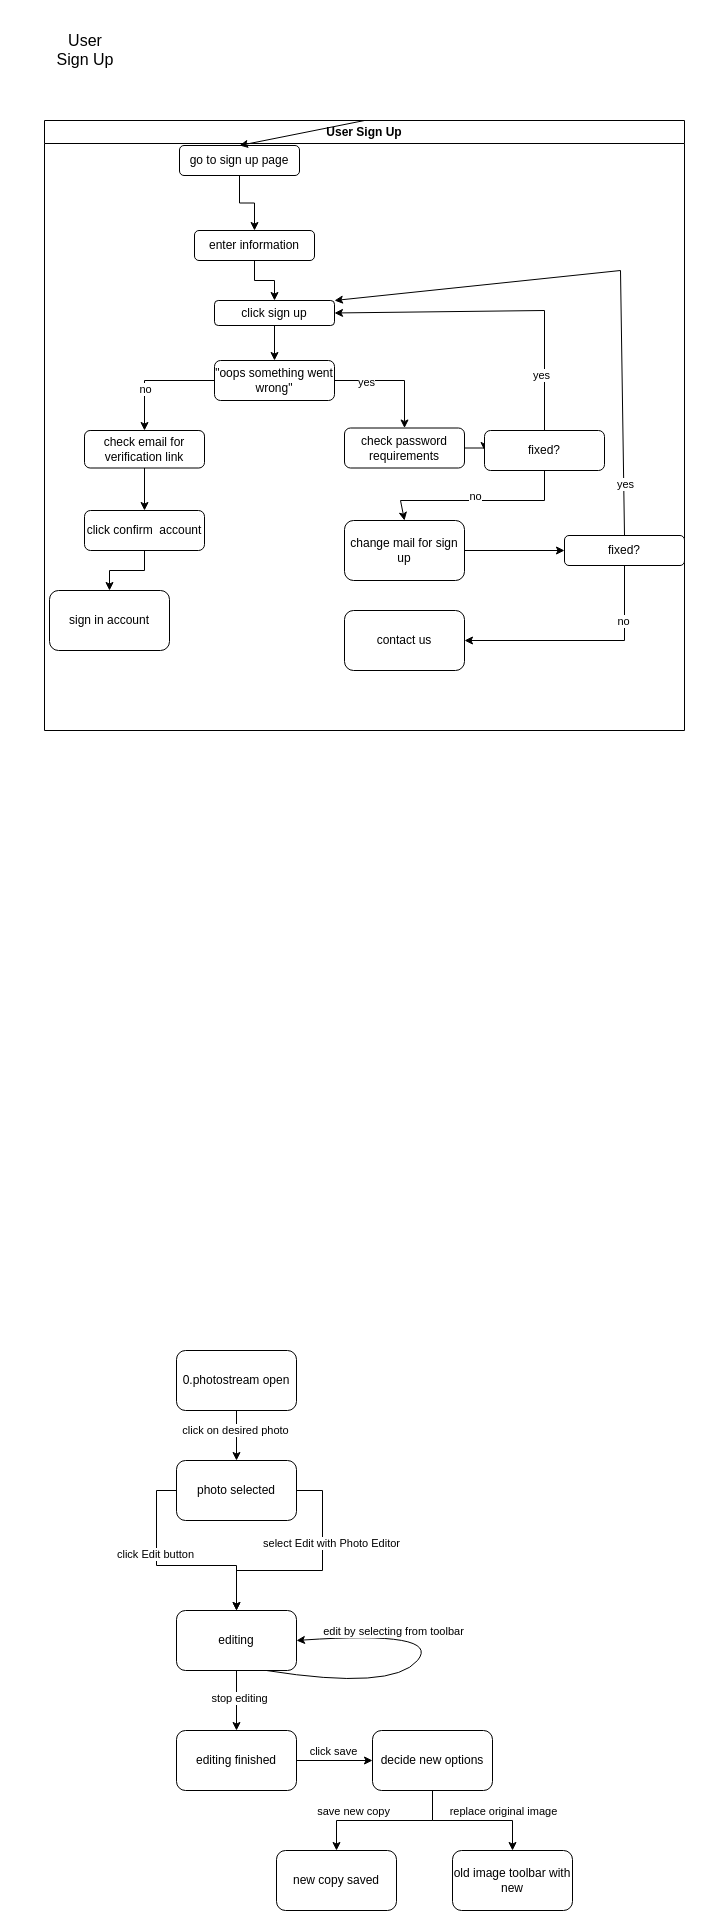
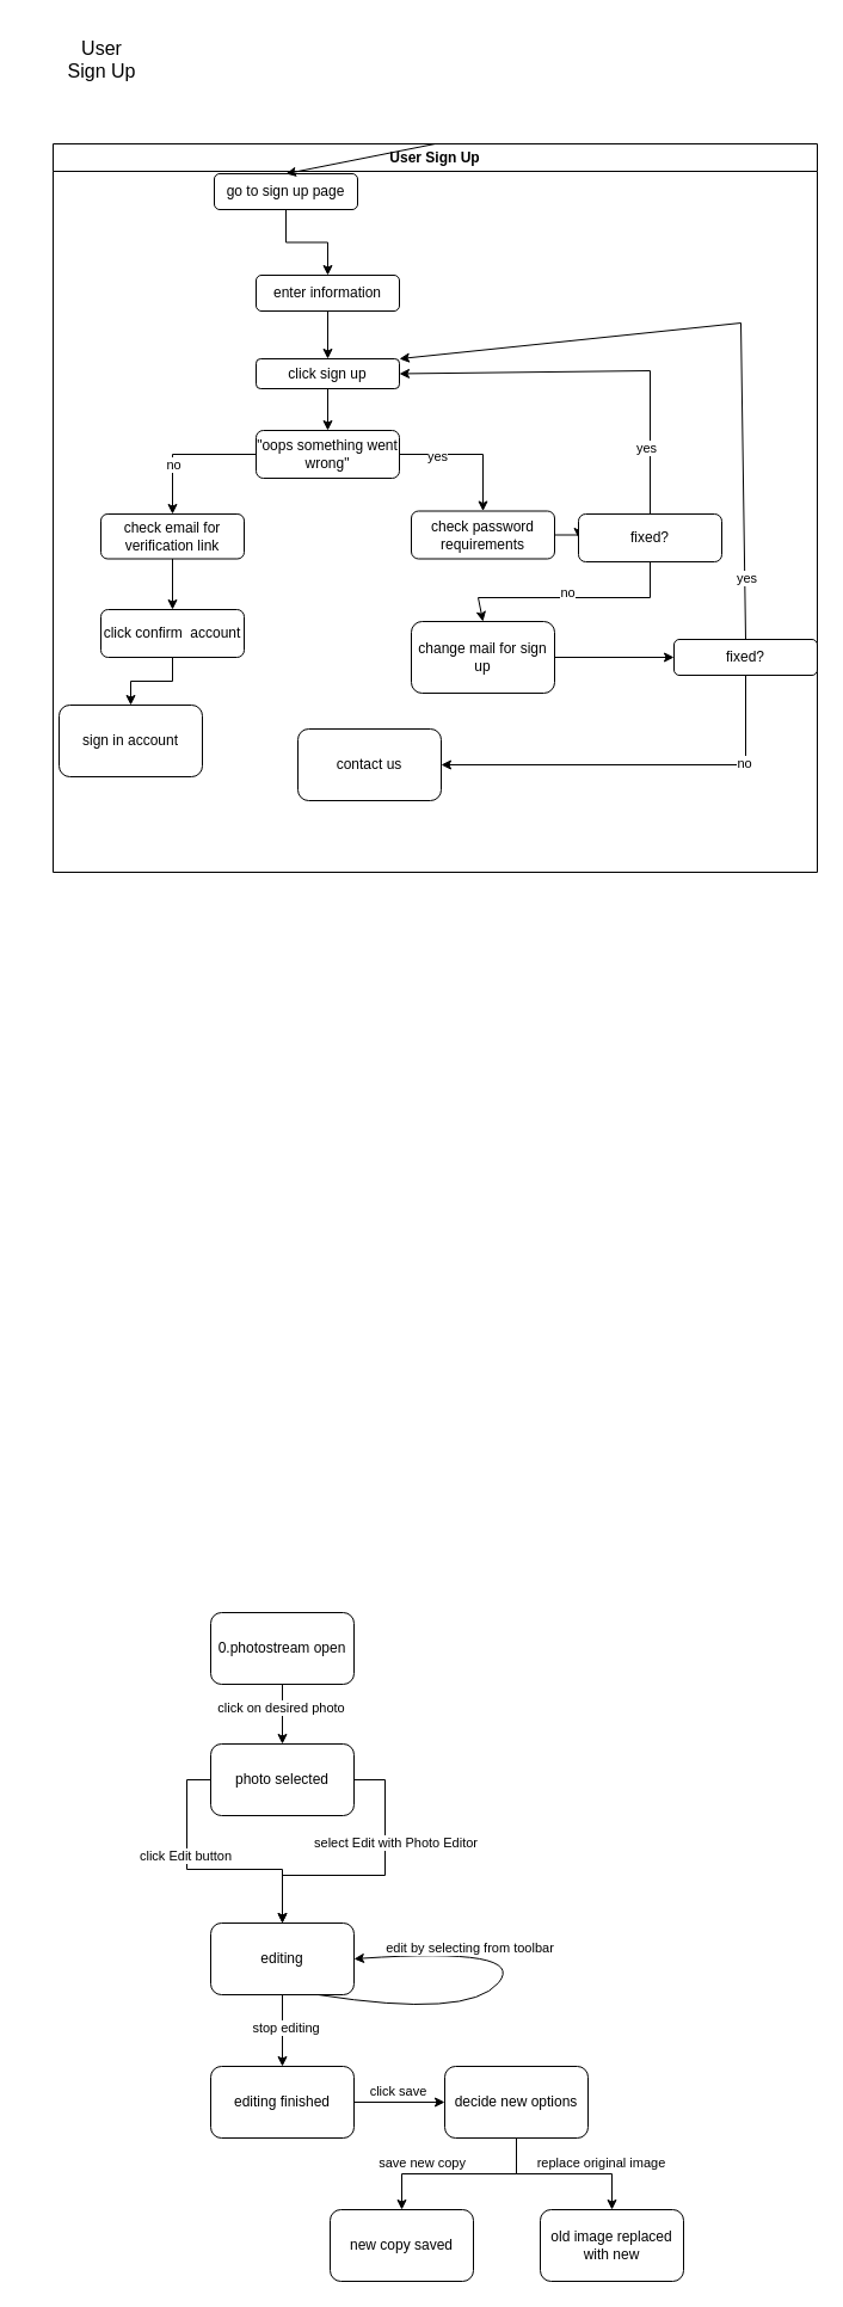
- <mxCell id="7" value="enter information" style="rounded=1;whiteSpace=wrap;html=1;" vertex="1" parent="3"><mxGeometry x="150" y="110" width="120" height="30" as="geometry" /></mxCell>
+ <mxCell id="7" value="enter information" style="rounded=1;whiteSpace=wrap;html=1;" vertex="1" parent="3"><mxGeometry x="170" y="110" width="120" height="30" as="geometry" /></mxCell>
- <mxCell id="33" value="contact us" style="rounded=1;whiteSpace=wrap;html=1;" vertex="1" parent="3"><mxGeometry x="300" y="490" width="120" height="60" as="geometry" /></mxCell>
+ <mxCell id="33" value="contact us" style="rounded=1;whiteSpace=wrap;html=1;" vertex="1" parent="3"><mxGeometry x="205" y="490" width="120" height="60" as="geometry" /></mxCell>
- <mxCell id="58" value="old image toolbar with new" style="rounded=1;whiteSpace=wrap;html=1;" vertex="1" parent="1"><mxGeometry x="452" y="1850" width="120" height="60" as="geometry" /></mxCell>
+ <mxCell id="58" value="old image replaced with new" style="rounded=1;whiteSpace=wrap;html=1;" vertex="1" parent="1"><mxGeometry x="452" y="1850" width="120" height="60" as="geometry" /></mxCell>
